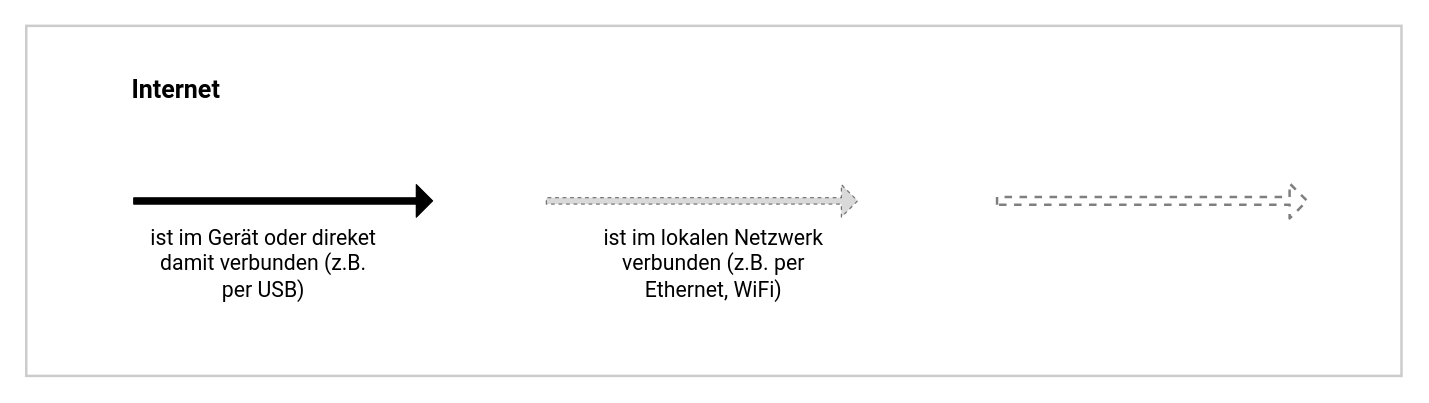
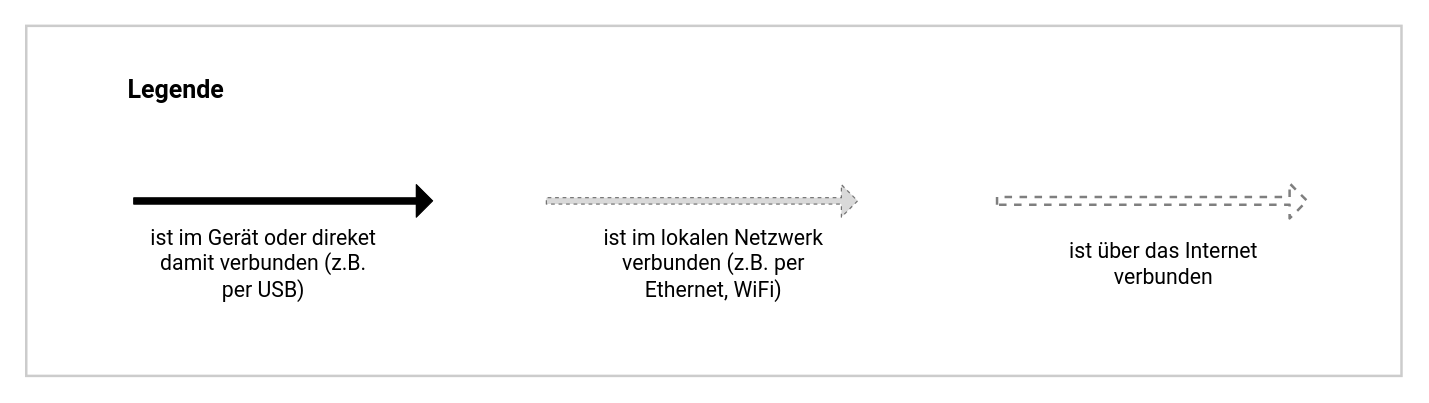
- <mxCell id="6" value="&lt;font face=&quot;Roboto&quot; size=&quot;1&quot;&gt;&lt;b style=&quot;font-size: 20px&quot;&gt;Internet&lt;/b&gt;&lt;/font&gt;" style="text;html=1;strokeColor=none;fillColor=none;align=center;verticalAlign=middle;whiteSpace=wrap;rounded=0;glass=0;fontSize=15;" parent="1" vertex="1"><mxGeometry x="46" y="60" width="189" height="20" as="geometry" /></mxCell>
+ <mxCell id="6" value="&lt;font face=&quot;Roboto&quot; size=&quot;1&quot;&gt;&lt;b style=&quot;font-size: 20px&quot;&gt;Legende&lt;/b&gt;&lt;/font&gt;" style="text;html=1;strokeColor=none;fillColor=none;align=center;verticalAlign=middle;whiteSpace=wrap;rounded=0;glass=0;fontSize=15;" parent="1" vertex="1"><mxGeometry x="46" y="60" width="189" height="20" as="geometry" /></mxCell>
+ <mxCell id="9" value="&lt;font face=&quot;Roboto&quot;&gt;&lt;span style=&quot;font-size: 17px&quot;&gt;ist über das Internet verbunden&lt;br&gt;&lt;/span&gt;&lt;/font&gt;" style="text;html=1;strokeColor=none;fillColor=none;align=center;verticalAlign=middle;whiteSpace=wrap;rounded=0;glass=0;fontSize=15;" parent="1" vertex="1"><mxGeometry x="836" y="200" width="189" height="20" as="geometry" /></mxCell>
